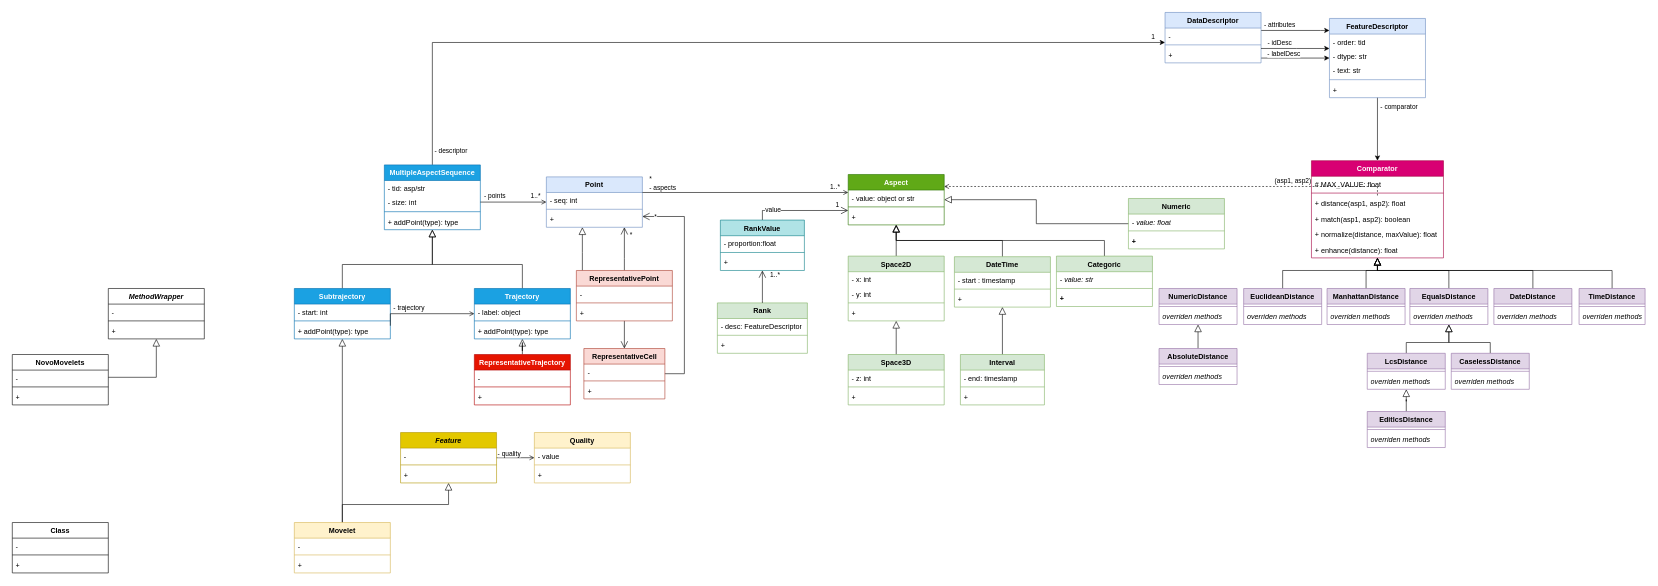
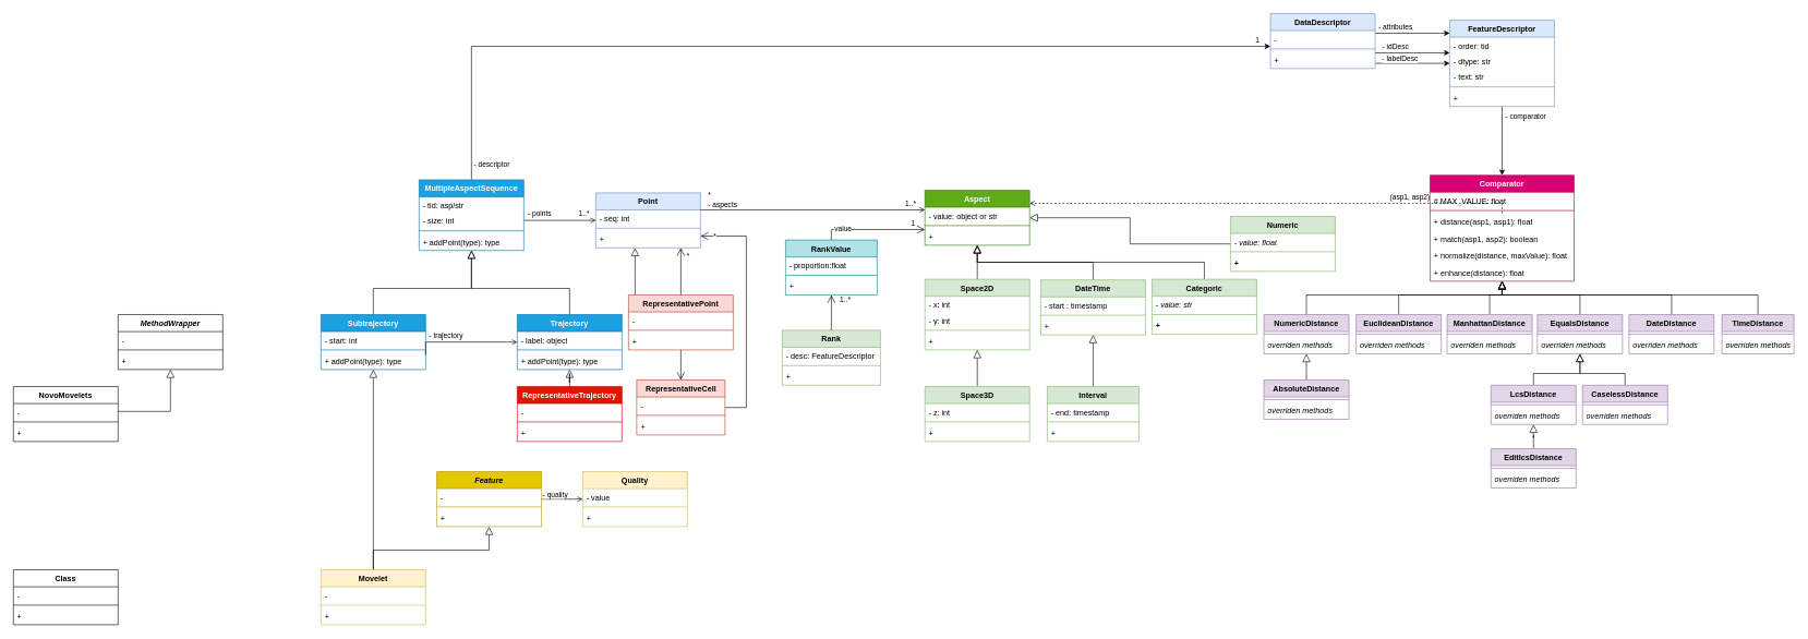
- <mxCell id="50" value="+&amp;nbsp;distance&lt;span style=&quot;background-color: initial;&quot;&gt;(asp1, asp2): float&lt;/span&gt;" style="text;strokeColor=none;fillColor=none;align=left;verticalAlign=top;spacingLeft=4;spacingRight=4;overflow=hidden;rotatable=0;points=[[0,0.5],[1,0.5]];portConstraint=eastwest;whiteSpace=wrap;html=1;" parent="47" vertex="1"><mxGeometry y="58" width="220" height="26" as="geometry" /></mxCell>
+ <mxCell id="50" value="+&amp;nbsp;distance&lt;span style=&quot;background-color: initial;&quot;&gt;(asp1, asp1): float&lt;/span&gt;" style="text;strokeColor=none;fillColor=none;align=left;verticalAlign=top;spacingLeft=4;spacingRight=4;overflow=hidden;rotatable=0;points=[[0,0.5],[1,0.5]];portConstraint=eastwest;whiteSpace=wrap;html=1;" parent="47" vertex="1"><mxGeometry y="58" width="220" height="26" as="geometry" /></mxCell>
+ <mxCell id="56" style="edgeStyle=orthogonalEdgeStyle;rounded=0;orthogonalLoop=1;jettySize=auto;html=1;endArrow=block;endSize=10;endFill=0;shadow=0;strokeWidth=1;" parent="1" source="57" target="47" edge="1"><mxGeometry relative="1" as="geometry"><Array as="points"><mxPoint x="1996" y="450" /><mxPoint x="2295" y="450" /></Array></mxGeometry></mxCell>
